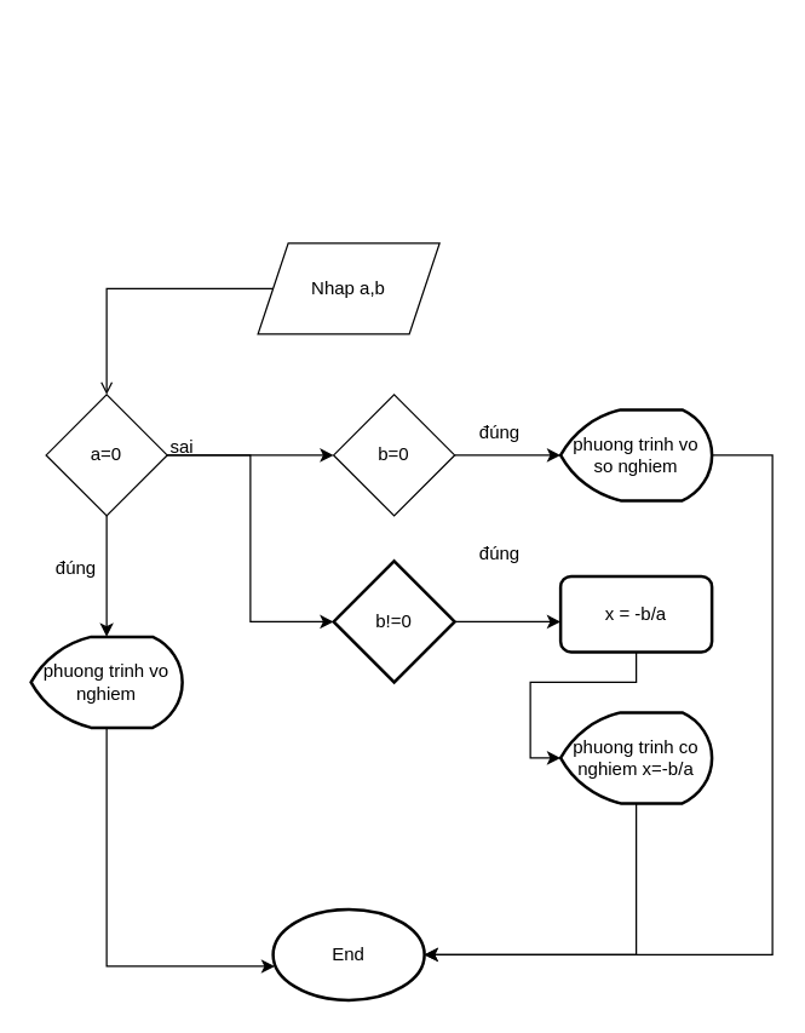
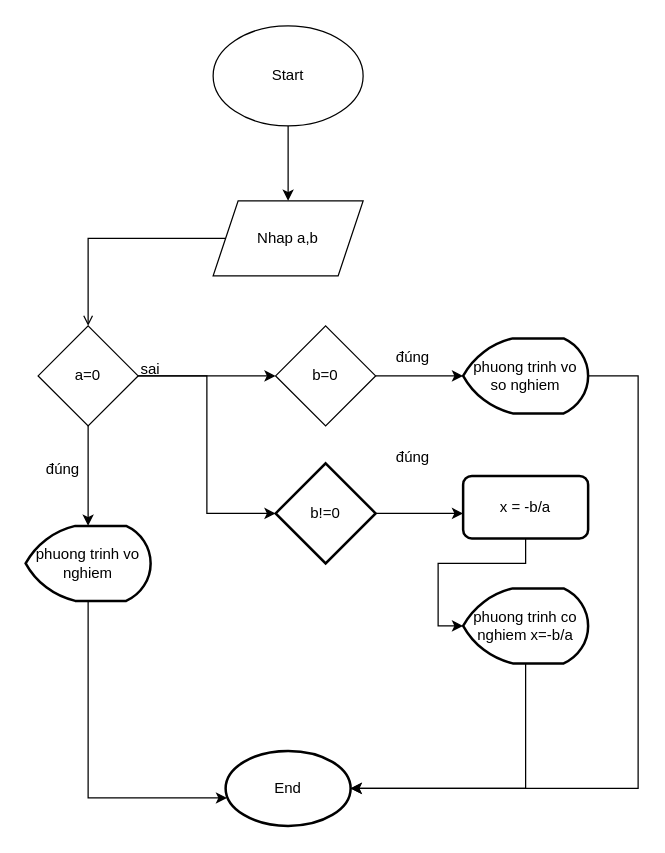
+ <mxCell id="3" value="Start" style="ellipse;whiteSpace=wrap;html=1;" vertex="1" parent="1"><mxGeometry x="170" y="20" width="120" height="80" as="geometry" /></mxCell>
+ <mxCell id="2" style="edgeStyle=orthogonalEdgeStyle;rounded=0;orthogonalLoop=1;jettySize=auto;html=1;entryX=0.5;entryY=0;entryDx=0;entryDy=0;" edge="1" parent="1" source="3" target="5"><mxGeometry relative="1" as="geometry" /></mxCell>
